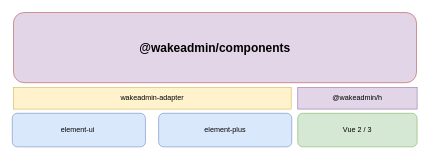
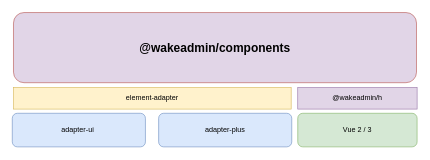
- <mxCell id="4" value="wakeadmin-adapter" style="rounded=0;whiteSpace=wrap;html=1;fillColor=#fff2cc;strokeColor=#d6b656;" vertex="1" parent="1"><mxGeometry x="22" y="145" width="463" height="36" as="geometry" /></mxCell>
+ <mxCell id="4" value="element-adapter" style="rounded=0;whiteSpace=wrap;html=1;fillColor=#fff2cc;strokeColor=#d6b656;" vertex="1" parent="1"><mxGeometry x="22" y="145" width="463" height="36" as="geometry" /></mxCell>
- <mxCell id="2" value="element-ui&amp;nbsp;" style="rounded=1;whiteSpace=wrap;html=1;fillColor=#dae8fc;strokeColor=#6c8ebf;" vertex="1" parent="1"><mxGeometry x="20" y="188" width="222" height="56" as="geometry" /></mxCell>
+ <mxCell id="2" value="adapter-ui&amp;nbsp;" style="rounded=1;whiteSpace=wrap;html=1;fillColor=#dae8fc;strokeColor=#6c8ebf;" vertex="1" parent="1"><mxGeometry x="20" y="188" width="222" height="56" as="geometry" /></mxCell>
- <mxCell id="3" value="element-plus" style="rounded=1;whiteSpace=wrap;html=1;fillColor=#dae8fc;strokeColor=#6c8ebf;" vertex="1" parent="1"><mxGeometry x="264" y="188" width="222" height="56" as="geometry" /></mxCell>
+ <mxCell id="3" value="adapter-plus" style="rounded=1;whiteSpace=wrap;html=1;fillColor=#dae8fc;strokeColor=#6c8ebf;" vertex="1" parent="1"><mxGeometry x="264" y="188" width="222" height="56" as="geometry" /></mxCell>
